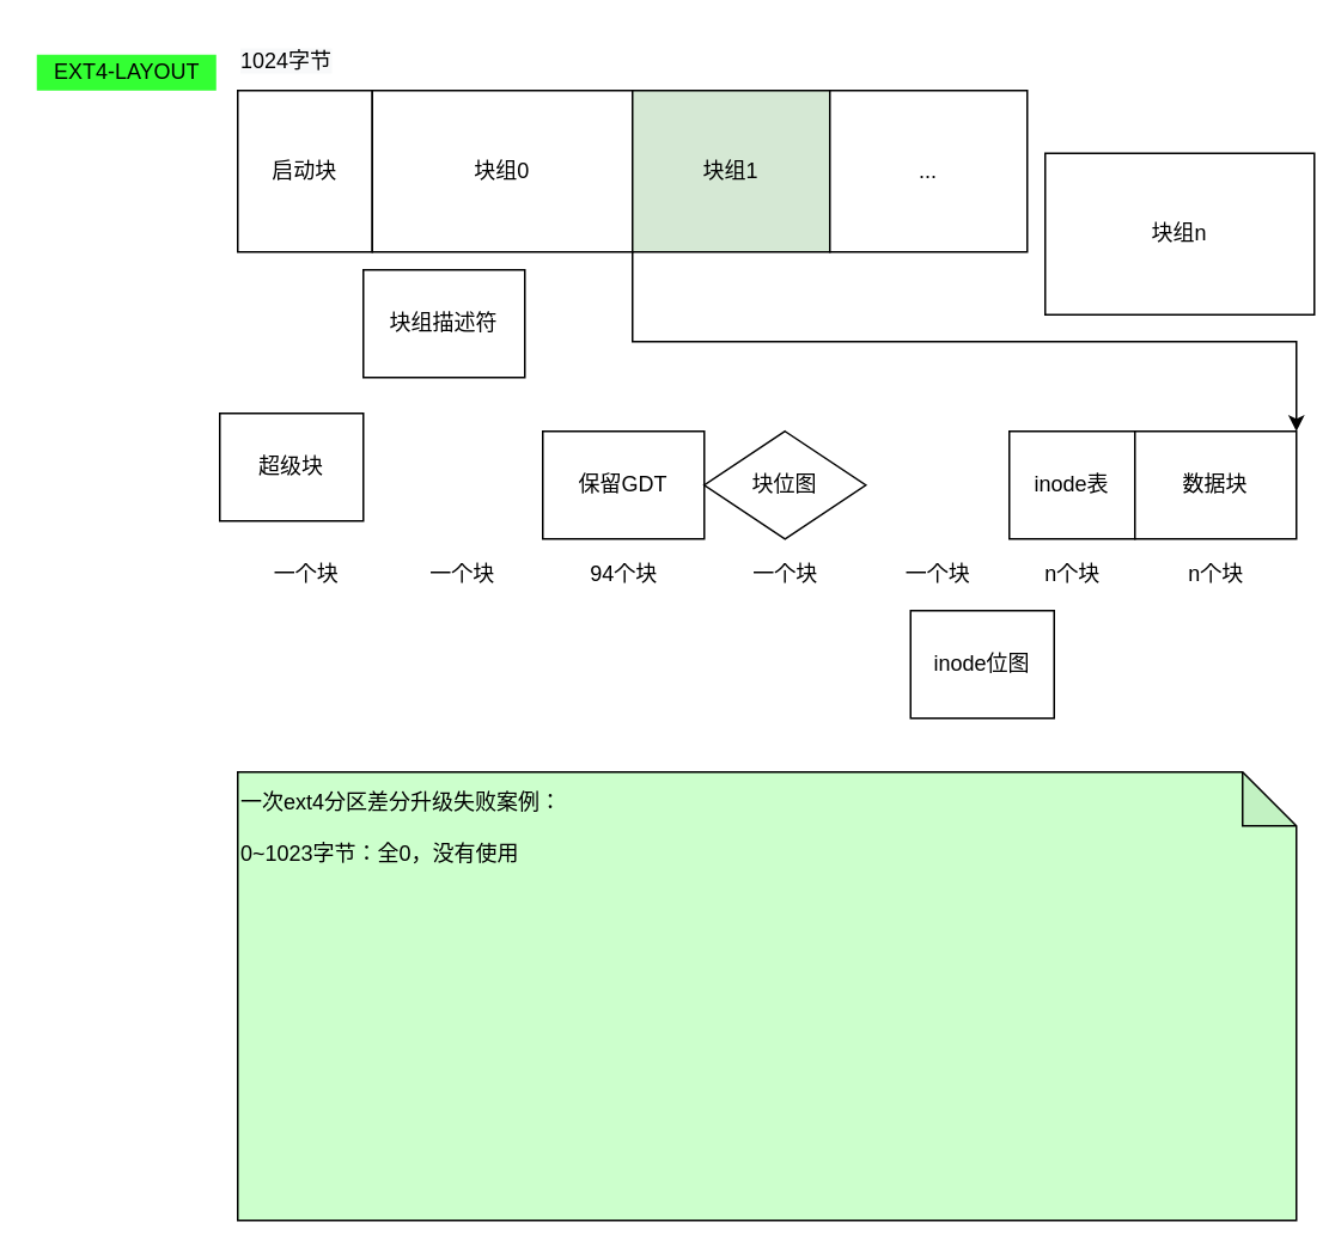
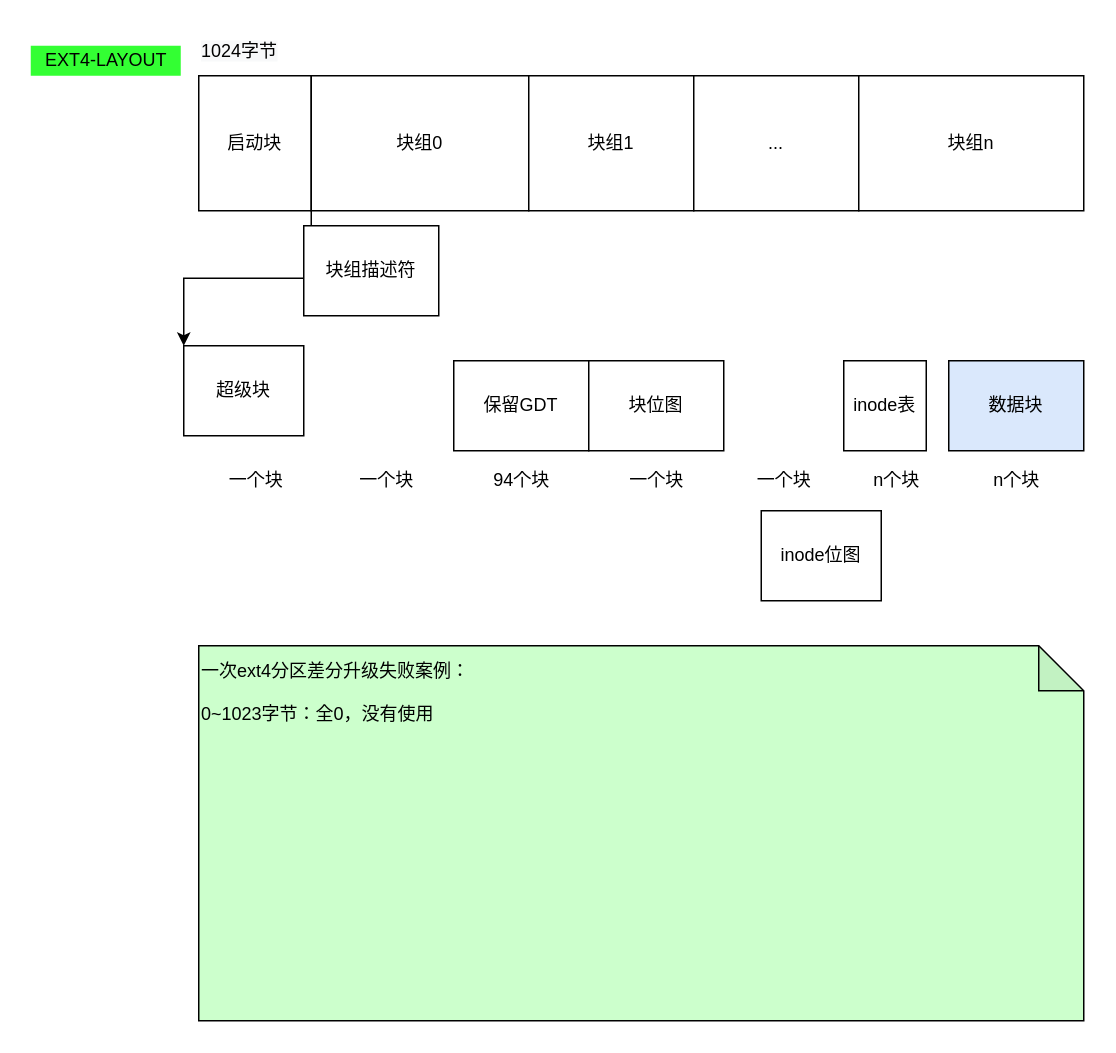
- <mxCell id="6" value="块组1" style="rounded=0;whiteSpace=wrap;html=1;fillColor=#d5e8d4;" vertex="1" parent="1"><mxGeometry x="352" y="50" width="110" height="90" as="geometry" /></mxCell>
+ <mxCell id="6" value="块组1" style="rounded=0;whiteSpace=wrap;html=1;" vertex="1" parent="1"><mxGeometry x="352" y="50" width="110" height="90" as="geometry" /></mxCell>
- <mxCell id="8" value="块组n" style="rounded=0;whiteSpace=wrap;html=1;" vertex="1" parent="1"><mxGeometry x="582" y="85" width="150" height="90" as="geometry" /></mxCell>
+ <mxCell id="8" value="块组n" style="rounded=0;whiteSpace=wrap;html=1;" vertex="1" parent="1"><mxGeometry x="572" y="50" width="150" height="90" as="geometry" /></mxCell>
+ <mxCell id="4" style="edgeStyle=orthogonalEdgeStyle;rounded=0;orthogonalLoop=1;jettySize=auto;html=1;exitX=0;exitY=1;exitDx=0;exitDy=0;entryX=0;entryY=0;entryDx=0;entryDy=0;" edge="1" parent="1" source="5" target="10"><mxGeometry relative="1" as="geometry" /></mxCell>
- <mxCell id="3" style="edgeStyle=orthogonalEdgeStyle;rounded=0;orthogonalLoop=1;jettySize=auto;html=1;exitX=1;exitY=1;exitDx=0;exitDy=0;entryX=1;entryY=0;entryDx=0;entryDy=0;" edge="1" parent="1" source="5" target="16"><mxGeometry relative="1" as="geometry" /></mxCell>
- <mxCell id="13" value="块位图" style="rhombus;whiteSpace=wrap;html=1;" vertex="1" parent="1"><mxGeometry x="392" y="240" width="90" height="60" as="geometry" /></mxCell>
+ <mxCell id="13" value="块位图" style="rounded=0;whiteSpace=wrap;html=1;" vertex="1" parent="1"><mxGeometry x="392" y="240" width="90" height="60" as="geometry" /></mxCell>
- <mxCell id="15" value="inode表" style="rounded=0;whiteSpace=wrap;html=1;" vertex="1" parent="1"><mxGeometry x="562" y="240" width="70" height="60" as="geometry" /></mxCell>
+ <mxCell id="15" value="inode表" style="rounded=0;whiteSpace=wrap;html=1;" vertex="1" parent="1"><mxGeometry x="562" y="240" width="55" height="60" as="geometry" /></mxCell>
- <mxCell id="16" value="数据块" style="rounded=0;whiteSpace=wrap;html=1;" vertex="1" parent="1"><mxGeometry x="632" y="240" width="90" height="60" as="geometry" /></mxCell>
+ <mxCell id="16" value="数据块" style="rounded=0;whiteSpace=wrap;html=1;fillColor=#dae8fc;" vertex="1" parent="1"><mxGeometry x="632" y="240" width="90" height="60" as="geometry" /></mxCell>
